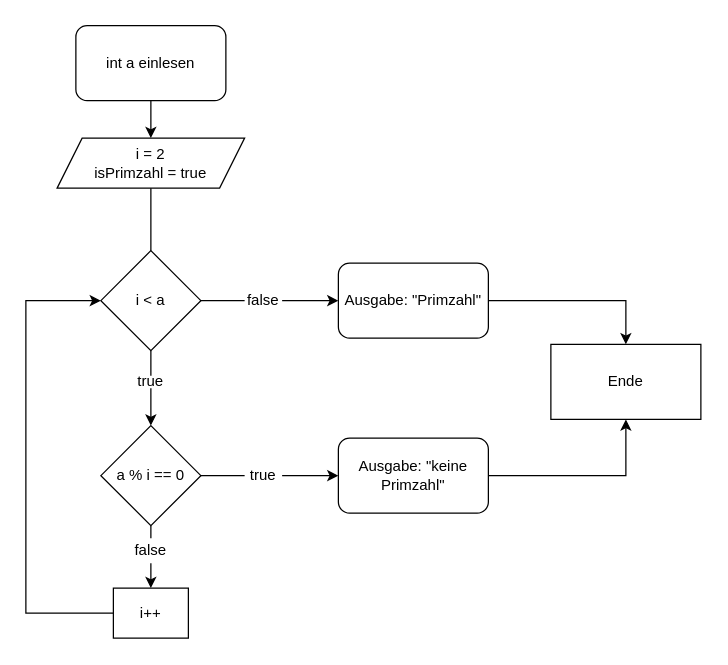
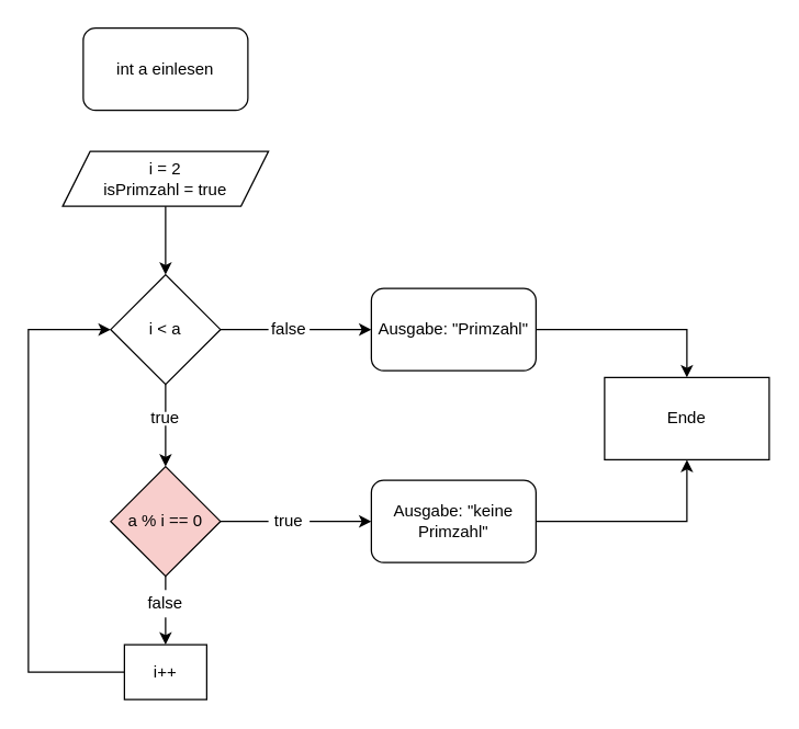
- <mxCell id="5" value="" style="endArrow=classic;html=1;rounded=0;exitX=0.5;exitY=1;exitDx=0;exitDy=0;entryX=0.5;entryY=0;entryDx=0;entryDy=0;" edge="1" parent="1" source="2" target="3"><mxGeometry width="50" height="50" relative="1" as="geometry"><mxPoint x="130" y="300" as="sourcePoint" /><mxPoint x="180" y="250" as="targetPoint" /></mxGeometry></mxCell>
- <mxCell id="6" value="" style="endArrow=none;html=1;rounded=0;entryX=0.5;entryY=0;entryDx=0;entryDy=0;exitX=0.5;exitY=1;exitDx=0;exitDy=0;" edge="1" parent="1" source="3" target="4"><mxGeometry width="50" height="50" relative="1" as="geometry"><mxPoint x="130" y="300" as="sourcePoint" /><mxPoint x="180" y="250" as="targetPoint" /></mxGeometry></mxCell>
+ <mxCell id="6" value="" style="endArrow=classic;html=1;rounded=0;entryX=0.5;entryY=0;entryDx=0;entryDy=0;exitX=0.5;exitY=1;exitDx=0;exitDy=0;" edge="1" parent="1" source="3" target="4"><mxGeometry width="50" height="50" relative="1" as="geometry"><mxPoint x="130" y="300" as="sourcePoint" /><mxPoint x="180" y="250" as="targetPoint" /></mxGeometry></mxCell>
- <mxCell id="8" value="a % i == 0" style="rhombus;whiteSpace=wrap;html=1;" vertex="1" parent="1"><mxGeometry x="80" y="340" width="80" height="80" as="geometry" /></mxCell>
+ <mxCell id="8" value="a % i == 0" style="rhombus;whiteSpace=wrap;html=1;fillColor=#f8cecc;" vertex="1" parent="1"><mxGeometry x="80" y="340" width="80" height="80" as="geometry" /></mxCell>
